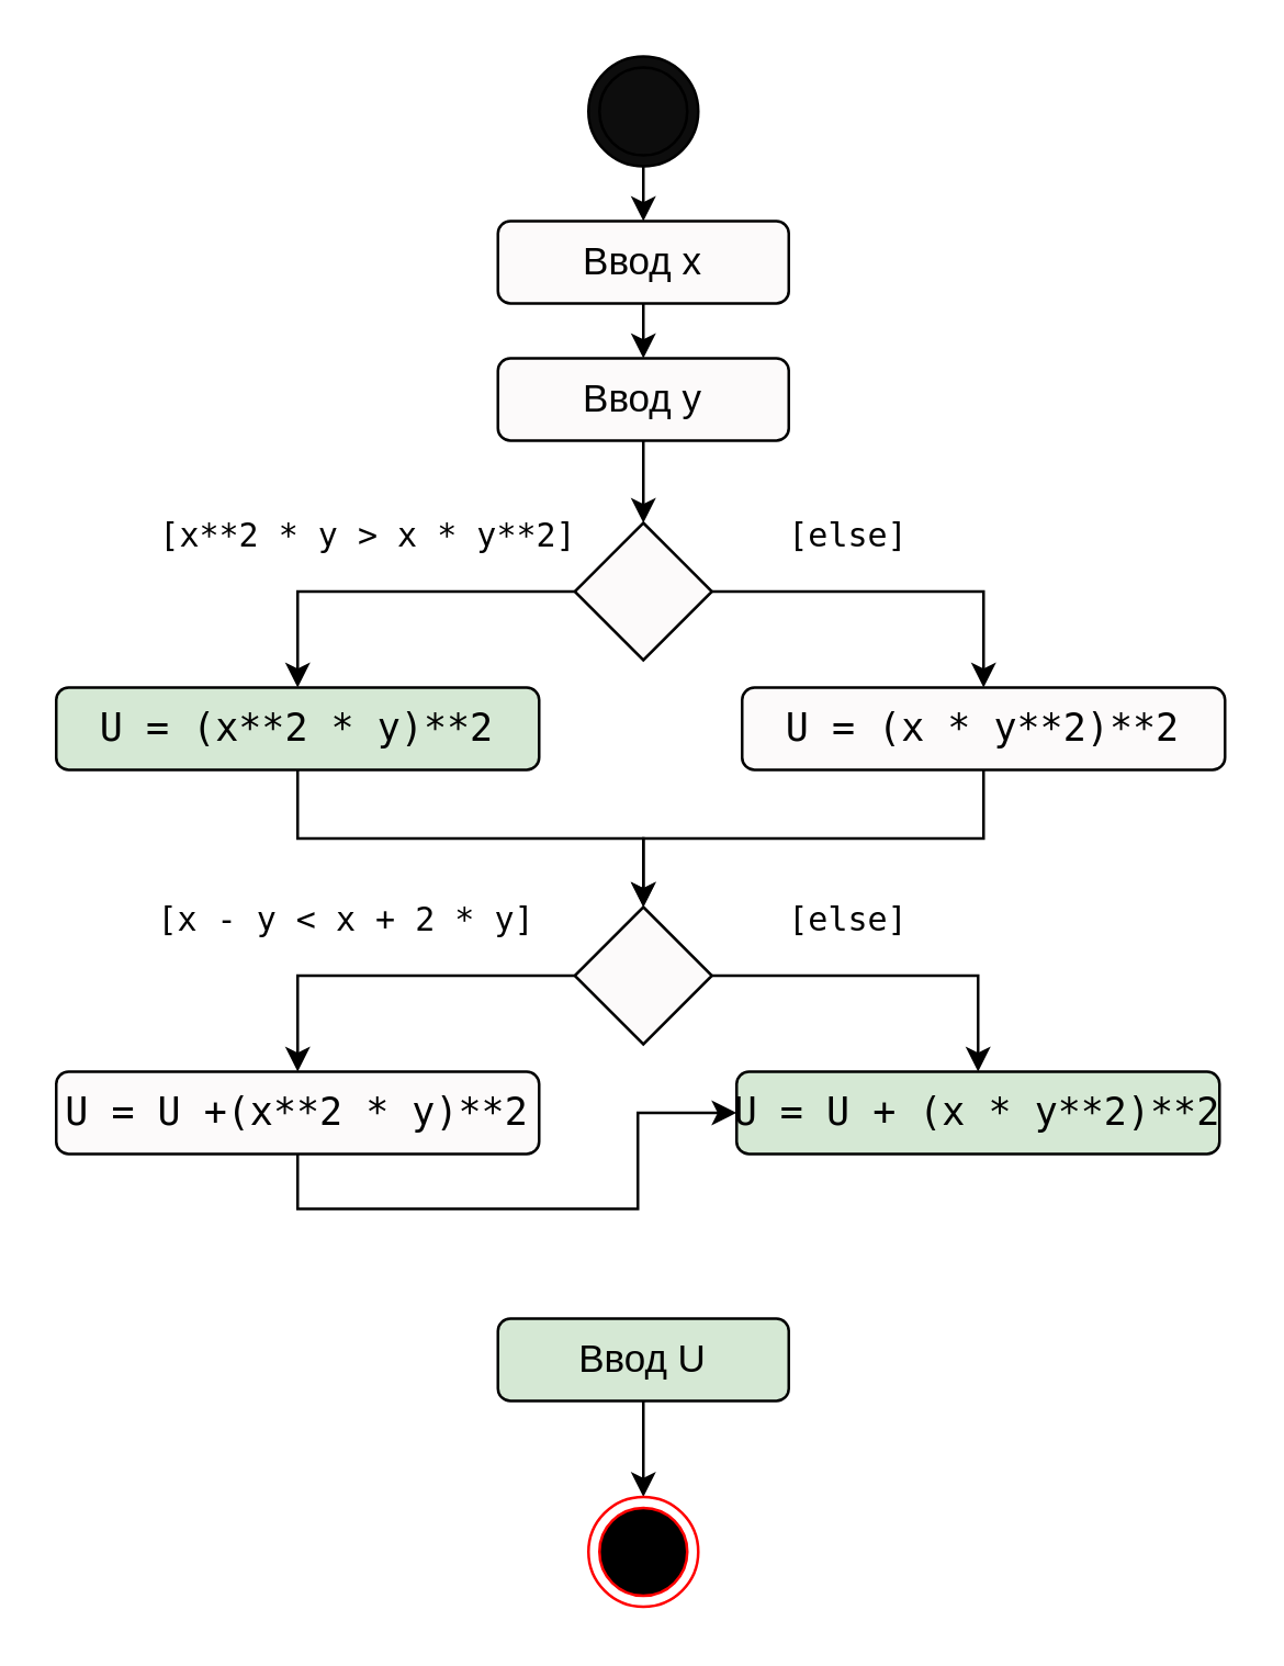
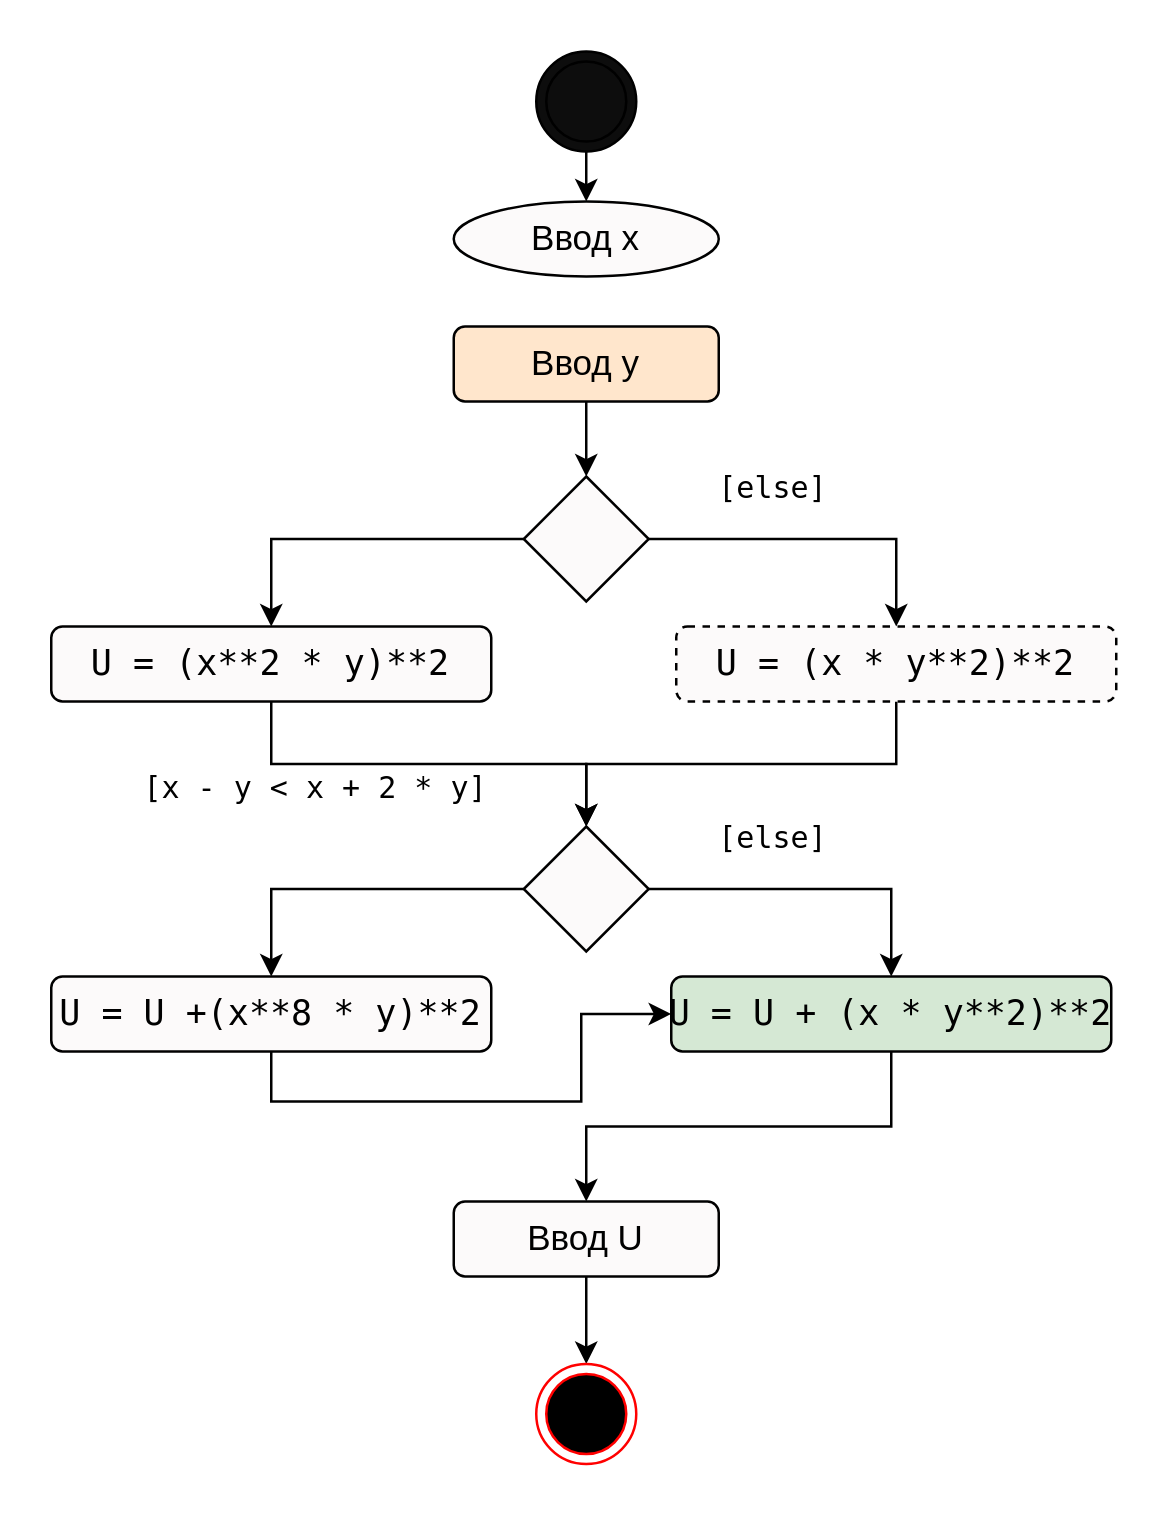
- <mxCell id="5" value="Ввод x" style="rounded=1;whiteSpace=wrap;html=1;fillColor=#FCFAFA;fontSize=14;" vertex="1" parent="1"><mxGeometry x="181" y="80" width="106" height="30" as="geometry" /></mxCell>
+ <mxCell id="5" value="Ввод x" style="ellipse;whiteSpace=wrap;html=1;fillColor=#FCFAFA;fontSize=14;" vertex="1" parent="1"><mxGeometry x="181" y="80" width="106" height="30" as="geometry" /></mxCell>
- <mxCell id="4" style="edgeStyle=orthogonalEdgeStyle;rounded=0;orthogonalLoop=1;jettySize=auto;html=1;exitX=0.5;exitY=1;exitDx=0;exitDy=0;entryX=0.5;entryY=0;entryDx=0;entryDy=0;" edge="1" parent="1" source="5" target="7"><mxGeometry relative="1" as="geometry" /></mxCell>
- <mxCell id="7" value="Ввод y" style="rounded=1;whiteSpace=wrap;html=1;fillColor=#FCFAFA;fontSize=14;" vertex="1" parent="1"><mxGeometry x="181" y="130" width="106" height="30" as="geometry" /></mxCell>
+ <mxCell id="7" value="Ввод y" style="rounded=1;whiteSpace=wrap;html=1;fillColor=#ffe6cc;fontSize=14;" vertex="1" parent="1"><mxGeometry x="181" y="130" width="106" height="30" as="geometry" /></mxCell>
- <mxCell id="18" value="&lt;pre style=&quot;font-family: &amp;quot;jetbrains mono&amp;quot; , monospace&quot;&gt;[x**&lt;span&gt;2 &lt;/span&gt;* y &amp;gt; x * y**&lt;span&gt;2]&lt;/span&gt;&lt;/pre&gt;" style="text;whiteSpace=wrap;html=1;verticalAlign=middle;labelBackgroundColor=none;align=center;" vertex="1" parent="1"><mxGeometry x="59" y="180" width="150" height="30" as="geometry" /></mxCell>
- <mxCell id="12" value="&lt;pre style=&quot;font-family: &amp;quot;jetbrains mono&amp;quot;, monospace;&quot;&gt;U = (x**&lt;span style=&quot;&quot;&gt;2 &lt;/span&gt;* y)**&lt;span style=&quot;&quot;&gt;2&lt;/span&gt;&lt;/pre&gt;" style="rounded=1;whiteSpace=wrap;html=1;fillColor=#d5e8d4;fontSize=14;labelBackgroundColor=none;" vertex="1" parent="1"><mxGeometry x="20" y="250" width="176" height="30" as="geometry" /></mxCell>
+ <mxCell id="12" value="&lt;pre style=&quot;font-family: &amp;quot;jetbrains mono&amp;quot;, monospace;&quot;&gt;U = (x**&lt;span style=&quot;&quot;&gt;2 &lt;/span&gt;* y)**&lt;span style=&quot;&quot;&gt;2&lt;/span&gt;&lt;/pre&gt;" style="rounded=1;whiteSpace=wrap;html=1;fillColor=#FCFAFA;fontSize=14;labelBackgroundColor=none;" vertex="1" parent="1"><mxGeometry x="20" y="250" width="176" height="30" as="geometry" /></mxCell>
- <mxCell id="17" value="&lt;pre style=&quot;font-family: &amp;quot;jetbrains mono&amp;quot; , monospace&quot;&gt;&lt;pre style=&quot;font-family: &amp;quot;jetbrains mono&amp;quot;, monospace;&quot;&gt;U = (x * y**&lt;span style=&quot;&quot;&gt;2&lt;/span&gt;)**&lt;span style=&quot;&quot;&gt;2&lt;/span&gt;&lt;/pre&gt;&lt;/pre&gt;" style="rounded=1;whiteSpace=wrap;html=1;fillColor=#FCFAFA;fontSize=14;labelBackgroundColor=none;" vertex="1" parent="1"><mxGeometry x="270" y="250" width="176" height="30" as="geometry" /></mxCell>
+ <mxCell id="17" value="&lt;pre style=&quot;font-family: &amp;quot;jetbrains mono&amp;quot; , monospace&quot;&gt;&lt;pre style=&quot;font-family: &amp;quot;jetbrains mono&amp;quot;, monospace;&quot;&gt;U = (x * y**&lt;span style=&quot;&quot;&gt;2&lt;/span&gt;)**&lt;span style=&quot;&quot;&gt;2&lt;/span&gt;&lt;/pre&gt;&lt;/pre&gt;" style="rounded=1;whiteSpace=wrap;html=1;fillColor=#FCFAFA;fontSize=14;labelBackgroundColor=none;dashed=1;" vertex="1" parent="1"><mxGeometry x="270" y="250" width="176" height="30" as="geometry" /></mxCell>
- <mxCell id="24" value="&lt;pre style=&quot;font-family: &amp;#34;jetbrains mono&amp;#34; , monospace&quot;&gt;[x - y &amp;lt; x + &lt;span&gt;2 &lt;/span&gt;* y]&lt;/pre&gt;" style="text;whiteSpace=wrap;html=1;align=center;verticalAlign=middle;labelBackgroundColor=none;" vertex="1" parent="1"><mxGeometry x="56" y="320" width="140" height="30" as="geometry" /></mxCell>
+ <mxCell id="24" value="&lt;pre style=&quot;font-family: &amp;#34;jetbrains mono&amp;#34; , monospace&quot;&gt;[x - y &amp;lt; x + &lt;span&gt;2 &lt;/span&gt;* y]&lt;/pre&gt;" style="text;whiteSpace=wrap;html=1;align=center;verticalAlign=middle;labelBackgroundColor=none;" vertex="1" parent="1"><mxGeometry x="56" y="300" width="140" height="30" as="geometry" /></mxCell>
- <mxCell id="21" value="&lt;pre style=&quot;font-family: &amp;#34;jetbrains mono&amp;#34; , monospace&quot;&gt;U = U +(x**&lt;span&gt;2 &lt;/span&gt;* y)**&lt;span&gt;2&lt;/span&gt;&lt;/pre&gt;" style="rounded=1;whiteSpace=wrap;html=1;fillColor=#FCFAFA;fontSize=14;labelBackgroundColor=none;" vertex="1" parent="1"><mxGeometry x="20" y="390" width="176" height="30" as="geometry" /></mxCell>
+ <mxCell id="21" value="&lt;pre style=&quot;font-family: &amp;#34;jetbrains mono&amp;#34; , monospace&quot;&gt;U = U +(x**&lt;span&gt;8 &lt;/span&gt;* y)**&lt;span&gt;2&lt;/span&gt;&lt;/pre&gt;" style="rounded=1;whiteSpace=wrap;html=1;fillColor=#FCFAFA;fontSize=14;labelBackgroundColor=none;" vertex="1" parent="1"><mxGeometry x="20" y="390" width="176" height="30" as="geometry" /></mxCell>
+ <mxCell id="22" style="edgeStyle=orthogonalEdgeStyle;rounded=0;orthogonalLoop=1;jettySize=auto;html=1;exitX=0.5;exitY=1;exitDx=0;exitDy=0;fontColor=#000000;" edge="1" parent="1" source="23" target="27"><mxGeometry relative="1" as="geometry" /></mxCell>
- <mxCell id="27" value="Ввод U" style="rounded=1;whiteSpace=wrap;html=1;fillColor=#d5e8d4;fontSize=14;" vertex="1" parent="1"><mxGeometry x="181" y="480" width="106" height="30" as="geometry" /></mxCell>
+ <mxCell id="27" value="Ввод U" style="rounded=1;whiteSpace=wrap;html=1;fillColor=#FCFAFA;fontSize=14;" vertex="1" parent="1"><mxGeometry x="181" y="480" width="106" height="30" as="geometry" /></mxCell>
